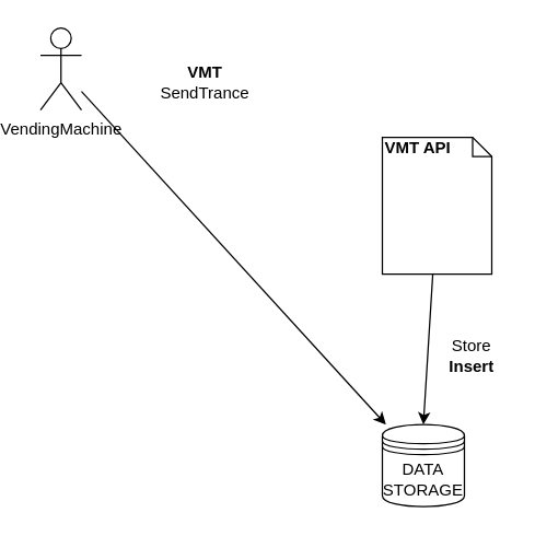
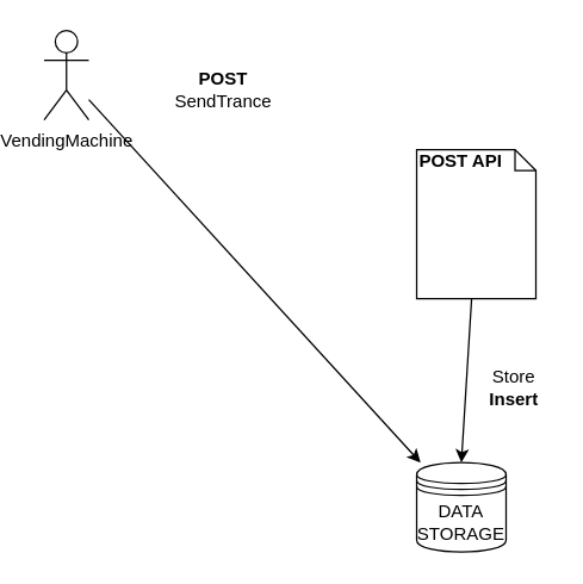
- <mxCell id="7" value="&lt;b&gt;VMT&lt;/b&gt;&lt;br&gt;SendTrance" style="text;html=1;align=center;verticalAlign=middle;resizable=0;points=[];autosize=1;" vertex="1" parent="1"><mxGeometry x="100" y="45" width="80" height="30" as="geometry" /></mxCell>
+ <mxCell id="7" value="&lt;b&gt;POST&lt;/b&gt;&lt;br&gt;SendTrance" style="text;html=1;align=center;verticalAlign=middle;resizable=0;points=[];autosize=1;" vertex="1" parent="1"><mxGeometry x="100" y="45" width="80" height="30" as="geometry" /></mxCell>
- <mxCell id="6" value="&lt;b&gt;VMT API&lt;/b&gt;" style="shape=note;whiteSpace=wrap;html=1;size=14;verticalAlign=top;align=left;spacingTop=-6;" vertex="1" parent="1"><mxGeometry x="270" y="100" width="80" height="100" as="geometry" /></mxCell>
+ <mxCell id="6" value="&lt;b&gt;POST API&lt;/b&gt;" style="shape=note;whiteSpace=wrap;html=1;size=14;verticalAlign=top;align=left;spacingTop=-6;" vertex="1" parent="1"><mxGeometry x="270" y="100" width="80" height="100" as="geometry" /></mxCell>
